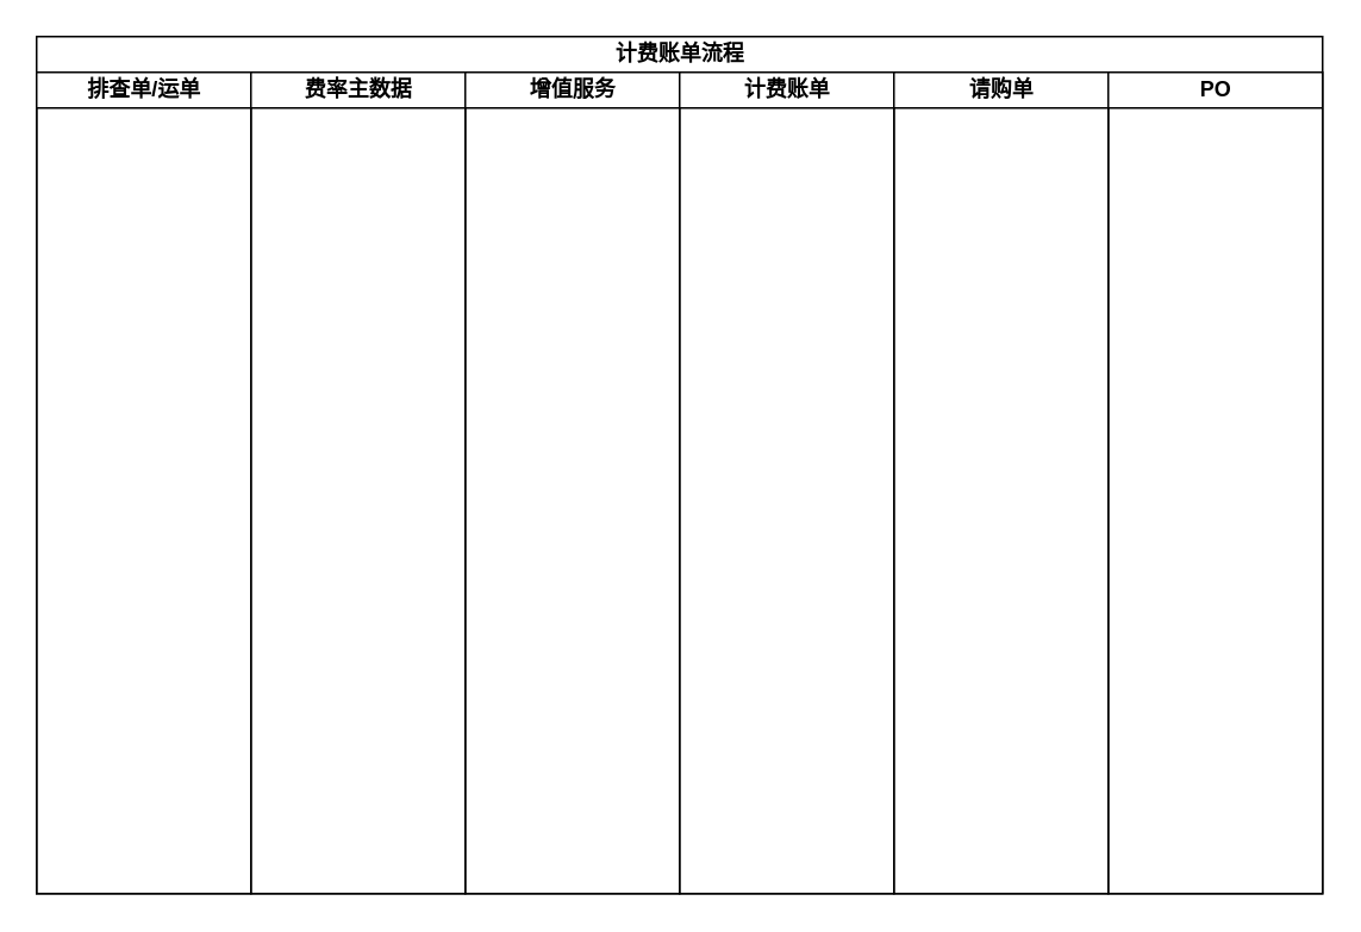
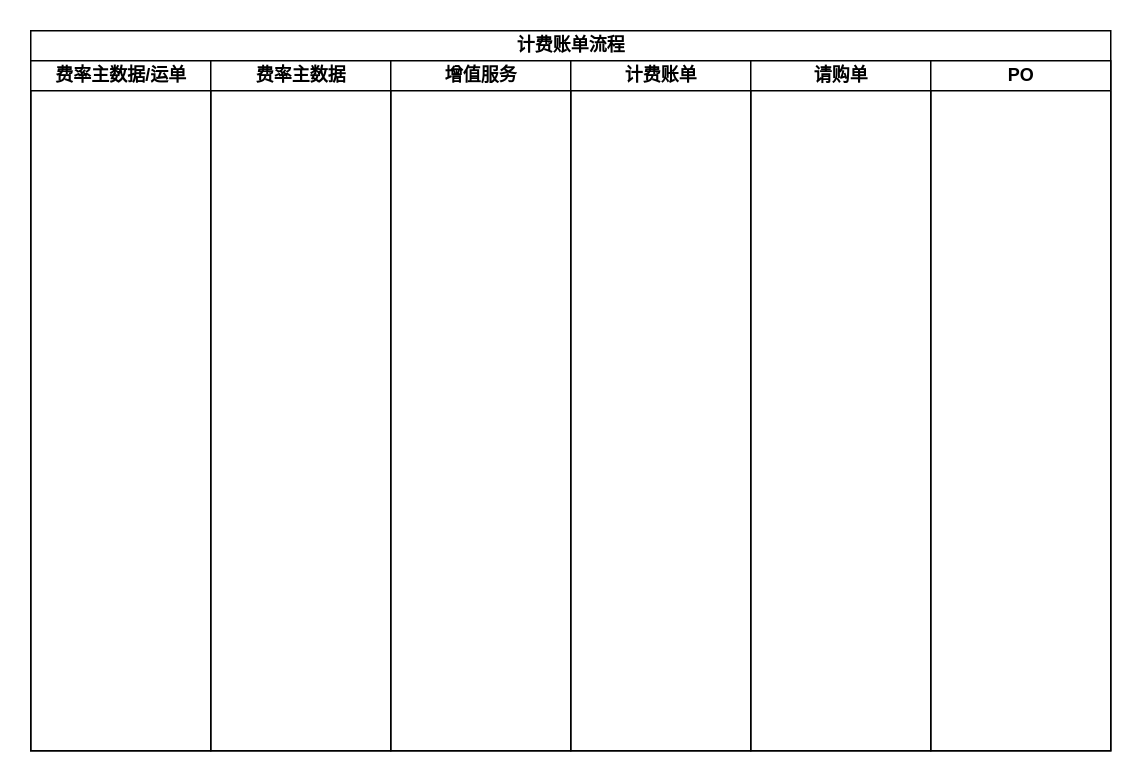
- <mxCell id="3" value="排查单/运单" style="swimlane;startSize=20;html=1;" vertex="1" parent="2"><mxGeometry y="20" width="120" height="460" as="geometry" /></mxCell>
+ <mxCell id="3" value="费率主数据/运单" style="swimlane;startSize=20;html=1;" vertex="1" parent="2"><mxGeometry y="20" width="120" height="460" as="geometry" /></mxCell>
